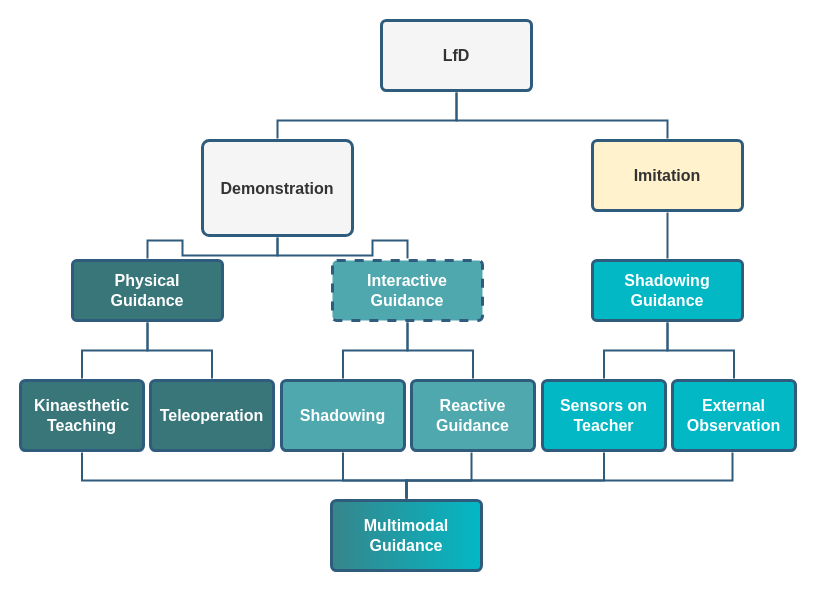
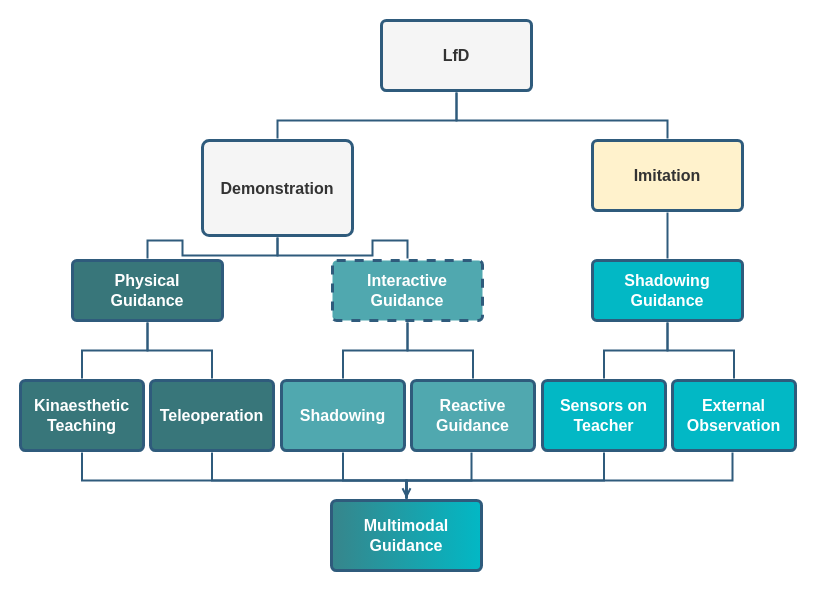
+ <mxCell id="13" style="edgeStyle=orthogonalEdgeStyle;rounded=0;orthogonalLoop=1;jettySize=auto;html=1;strokeWidth=2;endArrow=none;endFill=0;strokeColor=#2F5B7C;" edge="1" parent="1" source="14" target="19"><mxGeometry relative="1" as="geometry"><Array as="points"><mxPoint x="212" y="480" /><mxPoint x="406" y="480" /></Array></mxGeometry></mxCell>
- <mxCell id="11" style="edgeStyle=orthogonalEdgeStyle;rounded=0;orthogonalLoop=1;jettySize=auto;html=1;strokeWidth=2;endArrow=none;endFill=0;strokeColor=#2F5B7C;" edge="1" parent="1" source="12" target="19"><mxGeometry relative="1" as="geometry"><Array as="points"><mxPoint x="82" y="480" /><mxPoint x="406" y="480" /></Array></mxGeometry></mxCell>
+ <mxCell id="11" style="edgeStyle=orthogonalEdgeStyle;rounded=0;orthogonalLoop=1;jettySize=auto;html=1;strokeWidth=2;endArrow=open;endFill=0;strokeColor=#2F5B7C;" edge="1" parent="1" source="12" target="19"><mxGeometry relative="1" as="geometry"><Array as="points"><mxPoint x="82" y="480" /><mxPoint x="406" y="480" /></Array></mxGeometry></mxCell>
